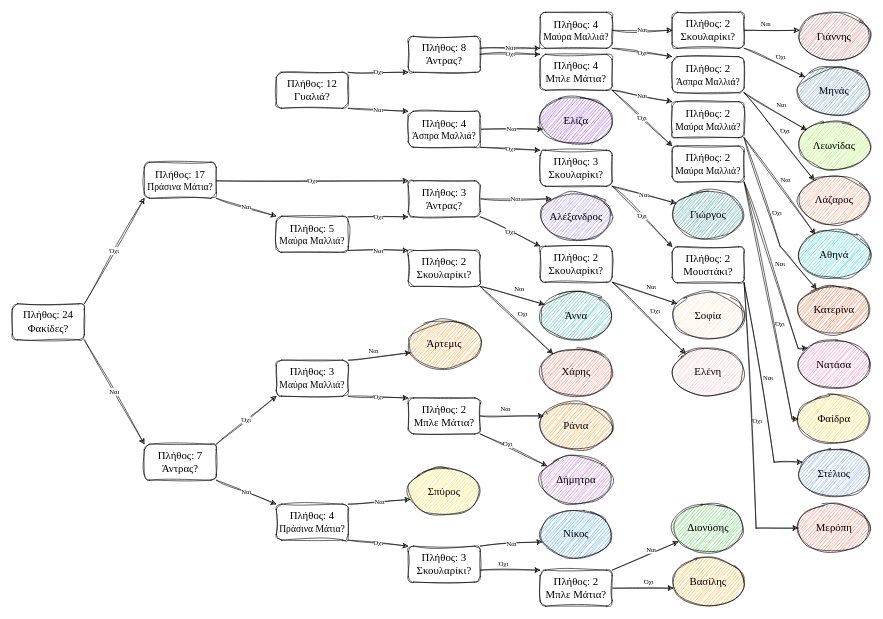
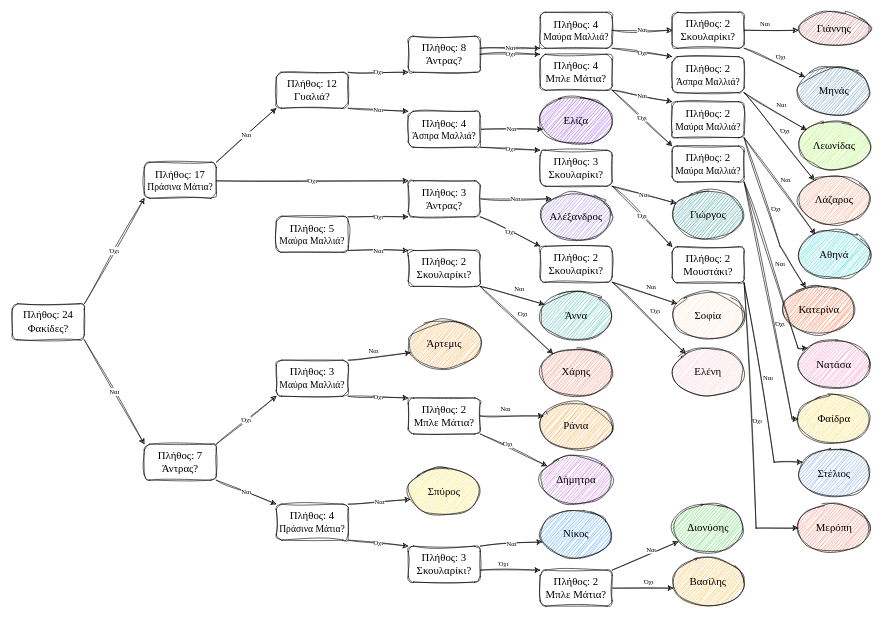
- <mxCell id="21" value="&lt;span style=&quot;font-size: 18px;&quot;&gt;Γιάννης&lt;/span&gt;" style="ellipse;whiteSpace=wrap;html=1;hachureGap=4;fontFamily=Architects Daughter;fontSource=https%3A%2F%2Ffonts.googleapis.com%2Fcss%3Ffamily%3DArchitects%2BDaughter;sketch=1;curveFitting=1;jiggle=2;fillColor=#CD5C5C;" parent="1" vertex="1"><mxGeometry x="1330" width="120" height="80" as="geometry" y="20" /></mxCell>
+ <mxCell id="21" value="&lt;span style=&quot;font-size: 18px;&quot;&gt;Γιάννης&lt;/span&gt;" style="ellipse;whiteSpace=wrap;html=1;hachureGap=4;fontFamily=Architects Daughter;fontSource=https%3A%2F%2Ffonts.googleapis.com%2Fcss%3Ffamily%3DArchitects%2BDaughter;sketch=1;curveFitting=1;jiggle=2;fillColor=#CD5C5C;" parent="1" vertex="1"><mxGeometry x="1330" y="20" width="120" height="55" as="geometry" /></mxCell>
- <mxCell id="65" value="Ναι" style="rounded=0;sketch=1;hachureGap=4;jiggle=2;curveFitting=1;orthogonalLoop=1;jettySize=auto;html=1;fontFamily=Architects Daughter;fontSource=https%3A%2F%2Ffonts.googleapis.com%2Fcss%3Ffamily%3DArchitects%2BDaughter;orthogonal=1;" parent="1" source="66" target="63" edge="1"><mxGeometry relative="1" as="geometry"><mxPoint as="offset" /></mxGeometry></mxCell>
+ <mxCell id="65" value="Ναι" style="rounded=0;sketch=1;hachureGap=4;jiggle=2;curveFitting=1;orthogonalLoop=1;jettySize=auto;html=1;fontFamily=Architects Daughter;fontSource=https%3A%2F%2Ffonts.googleapis.com%2Fcss%3Ffamily%3DArchitects%2BDaughter;orthogonal=1;" parent="1" source="66" target="60" edge="1"><mxGeometry relative="1" as="geometry"><mxPoint as="offset" /></mxGeometry></mxCell>
- <mxCell id="10" value="&lt;span style=&quot;font-size: 18px;&quot;&gt;Κατερίνα&lt;/span&gt;" style="ellipse;whiteSpace=wrap;html=1;hachureGap=4;fontFamily=Architects Daughter;fontSource=https%3A%2F%2Ffonts.googleapis.com%2Fcss%3Ffamily%3DArchitects%2BDaughter;sketch=1;curveFitting=1;jiggle=2;fillColor=#FF4500;" parent="1" vertex="1"><mxGeometry x="1330" y="476" width="120" height="80" as="geometry" /></mxCell>
+ <mxCell id="10" value="&lt;span style=&quot;font-size: 18px;&quot;&gt;Κατερίνα&lt;/span&gt;" style="ellipse;whiteSpace=wrap;html=1;hachureGap=4;fontFamily=Architects Daughter;fontSource=https%3A%2F%2Ffonts.googleapis.com%2Fcss%3Ffamily%3DArchitects%2BDaughter;sketch=1;curveFitting=1;jiggle=2;fillColor=#FF4500;" parent="1" vertex="1"><mxGeometry x="1305" y="476" width="120" height="80" as="geometry" /></mxCell>
